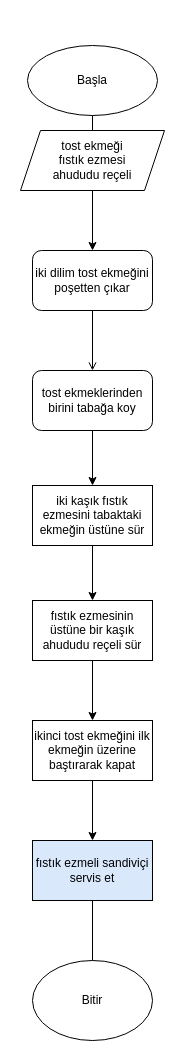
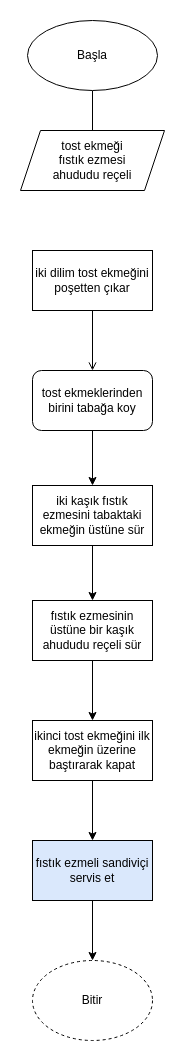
- <mxCell id="3" value="Başla" style="ellipse;whiteSpace=wrap;html=1;" vertex="1" parent="1"><mxGeometry x="27" y="45" width="130" height="70" as="geometry" /></mxCell>
+ <mxCell id="3" value="Başla" style="ellipse;whiteSpace=wrap;html=1;" vertex="1" parent="1"><mxGeometry x="27" y="20" width="130" height="70" as="geometry" /></mxCell>
- <mxCell id="4" value="" style="edgeStyle=orthogonalEdgeStyle;rounded=0;orthogonalLoop=1;jettySize=auto;html=1;" edge="1" parent="1" source="5" target="7"><mxGeometry relative="1" as="geometry" /></mxCell>
- <mxCell id="7" value="iki dilim tost ekmeğini poşetten çıkar" style="whiteSpace=wrap;html=1;rounded=1;" vertex="1" parent="1"><mxGeometry x="32" y="250" width="120" height="60" as="geometry" /></mxCell>
+ <mxCell id="7" value="iki dilim tost ekmeğini poşetten çıkar" style="rounded=0;whiteSpace=wrap;html=1;" vertex="1" parent="1"><mxGeometry x="32" y="250" width="120" height="60" as="geometry" /></mxCell>
- <mxCell id="16" value="" style="edgeStyle=orthogonalEdgeStyle;rounded=0;orthogonalLoop=1;jettySize=auto;html=1;endArrow=none;" edge="1" parent="1" source="17" target="18"><mxGeometry relative="1" as="geometry" /></mxCell>
+ <mxCell id="16" value="" style="edgeStyle=orthogonalEdgeStyle;rounded=0;orthogonalLoop=1;jettySize=auto;html=1;" edge="1" parent="1" source="17" target="18"><mxGeometry relative="1" as="geometry" /></mxCell>
- <mxCell id="18" value="&lt;div&gt;Bitir&lt;/div&gt;" style="ellipse;whiteSpace=wrap;html=1;" vertex="1" parent="1"><mxGeometry x="32" y="960" width="120" height="80" as="geometry" /></mxCell>
+ <mxCell id="18" value="&lt;div&gt;Bitir&lt;/div&gt;" style="ellipse;whiteSpace=wrap;html=1;dashed=1;" vertex="1" parent="1"><mxGeometry x="32" y="960" width="120" height="80" as="geometry" /></mxCell>
